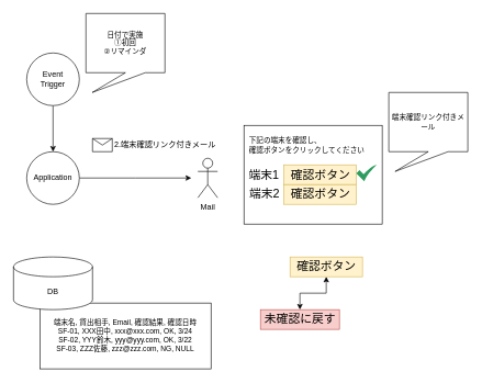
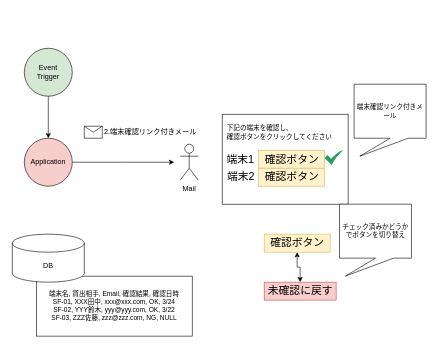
- <mxCell id="27" value="日付で実施&lt;br&gt;①初回&lt;br&gt;②リマインダ" style="shape=callout;whiteSpace=wrap;html=1;perimeter=calloutPerimeter;fontSize=11;strokeColor=default;position2=0.08;base=30;" vertex="1" parent="1"><mxGeometry x="130" y="20" width="120" height="120" as="geometry" /></mxCell>
- <mxCell id="26" value="Event&lt;br&gt;Trigger" style="ellipse;whiteSpace=wrap;html=1;aspect=fixed;" vertex="1" parent="1"><mxGeometry x="40" y="80" width="80" height="80" as="geometry" /></mxCell>
+ <mxCell id="26" value="Event&lt;br&gt;Trigger" style="ellipse;whiteSpace=wrap;html=1;aspect=fixed;fillColor=#d5e8d4;" vertex="1" parent="1"><mxGeometry x="40" y="80" width="80" height="80" as="geometry" /></mxCell>
- <mxCell id="5" value="Application" style="ellipse;whiteSpace=wrap;html=1;aspect=fixed;" vertex="1" parent="1"><mxGeometry x="40" y="230" width="80" height="80" as="geometry" /></mxCell>
+ <mxCell id="5" value="Application" style="ellipse;whiteSpace=wrap;html=1;aspect=fixed;fillColor=#f8cecc;" vertex="1" parent="1"><mxGeometry x="40" y="230" width="80" height="80" as="geometry" /></mxCell>
+ <mxCell id="24" value="チェック済みかどうかでボタンを切り替え" style="shape=callout;whiteSpace=wrap;html=1;perimeter=calloutPerimeter;fontSize=11;strokeColor=default;position2=0.08;base=30;" vertex="1" parent="1"><mxGeometry x="565.63" y="340" width="120" height="120" as="geometry" /></mxCell>
- <mxCell id="23" value="未確認に戻す" style="text;html=1;align=center;verticalAlign=middle;resizable=0;points=[];autosize=1;strokeColor=#b85450;fillColor=#f8cecc;fontSize=18;" vertex="1" parent="1"><mxGeometry x="395" y="470" width="120" height="30" as="geometry" /></mxCell>
+ <mxCell id="23" value="未確認に戻す" style="text;html=1;align=center;verticalAlign=middle;resizable=0;points=[];autosize=1;strokeColor=#b85450;fillColor=#f8cecc;fontSize=18;" vertex="1" parent="1"><mxGeometry x="440" y="470" width="120" height="30" as="geometry" /></mxCell>
